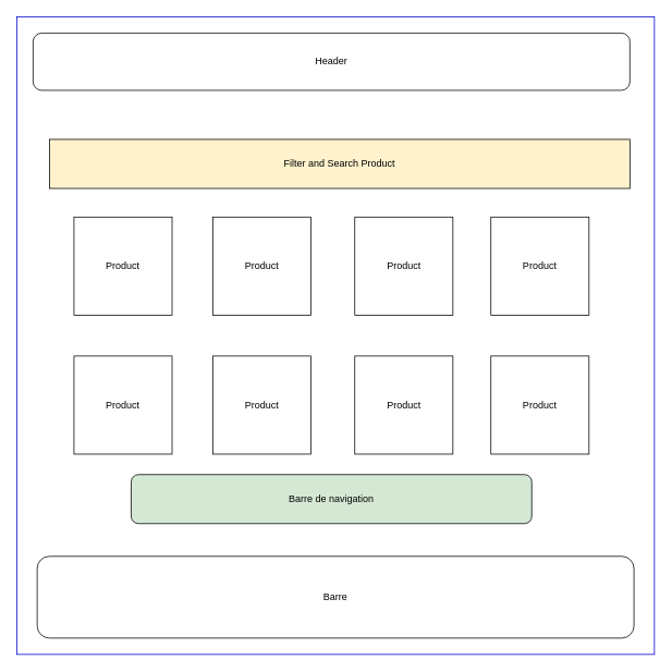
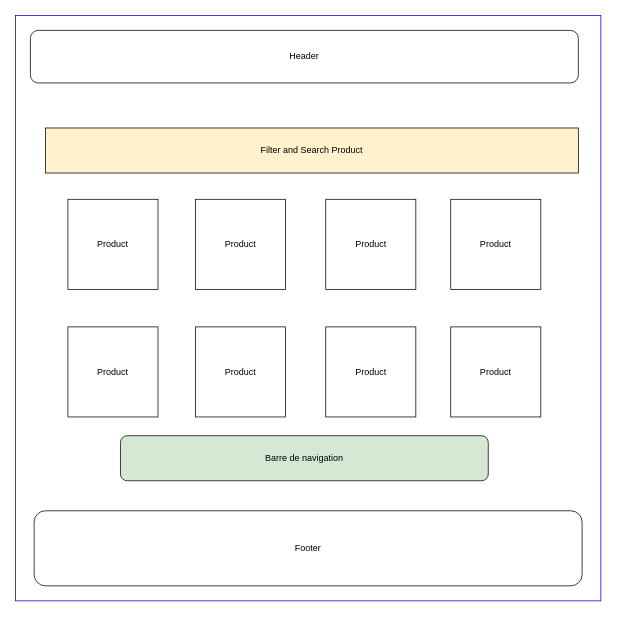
- <mxCell id="4" value="Barre" style="rounded=1;whiteSpace=wrap;html=1;" vertex="1" parent="1"><mxGeometry x="45" y="680" width="730" height="100" as="geometry" /></mxCell>
+ <mxCell id="4" value="Footer" style="rounded=1;whiteSpace=wrap;html=1;" vertex="1" parent="1"><mxGeometry x="45" y="680" width="730" height="100" as="geometry" /></mxCell>
